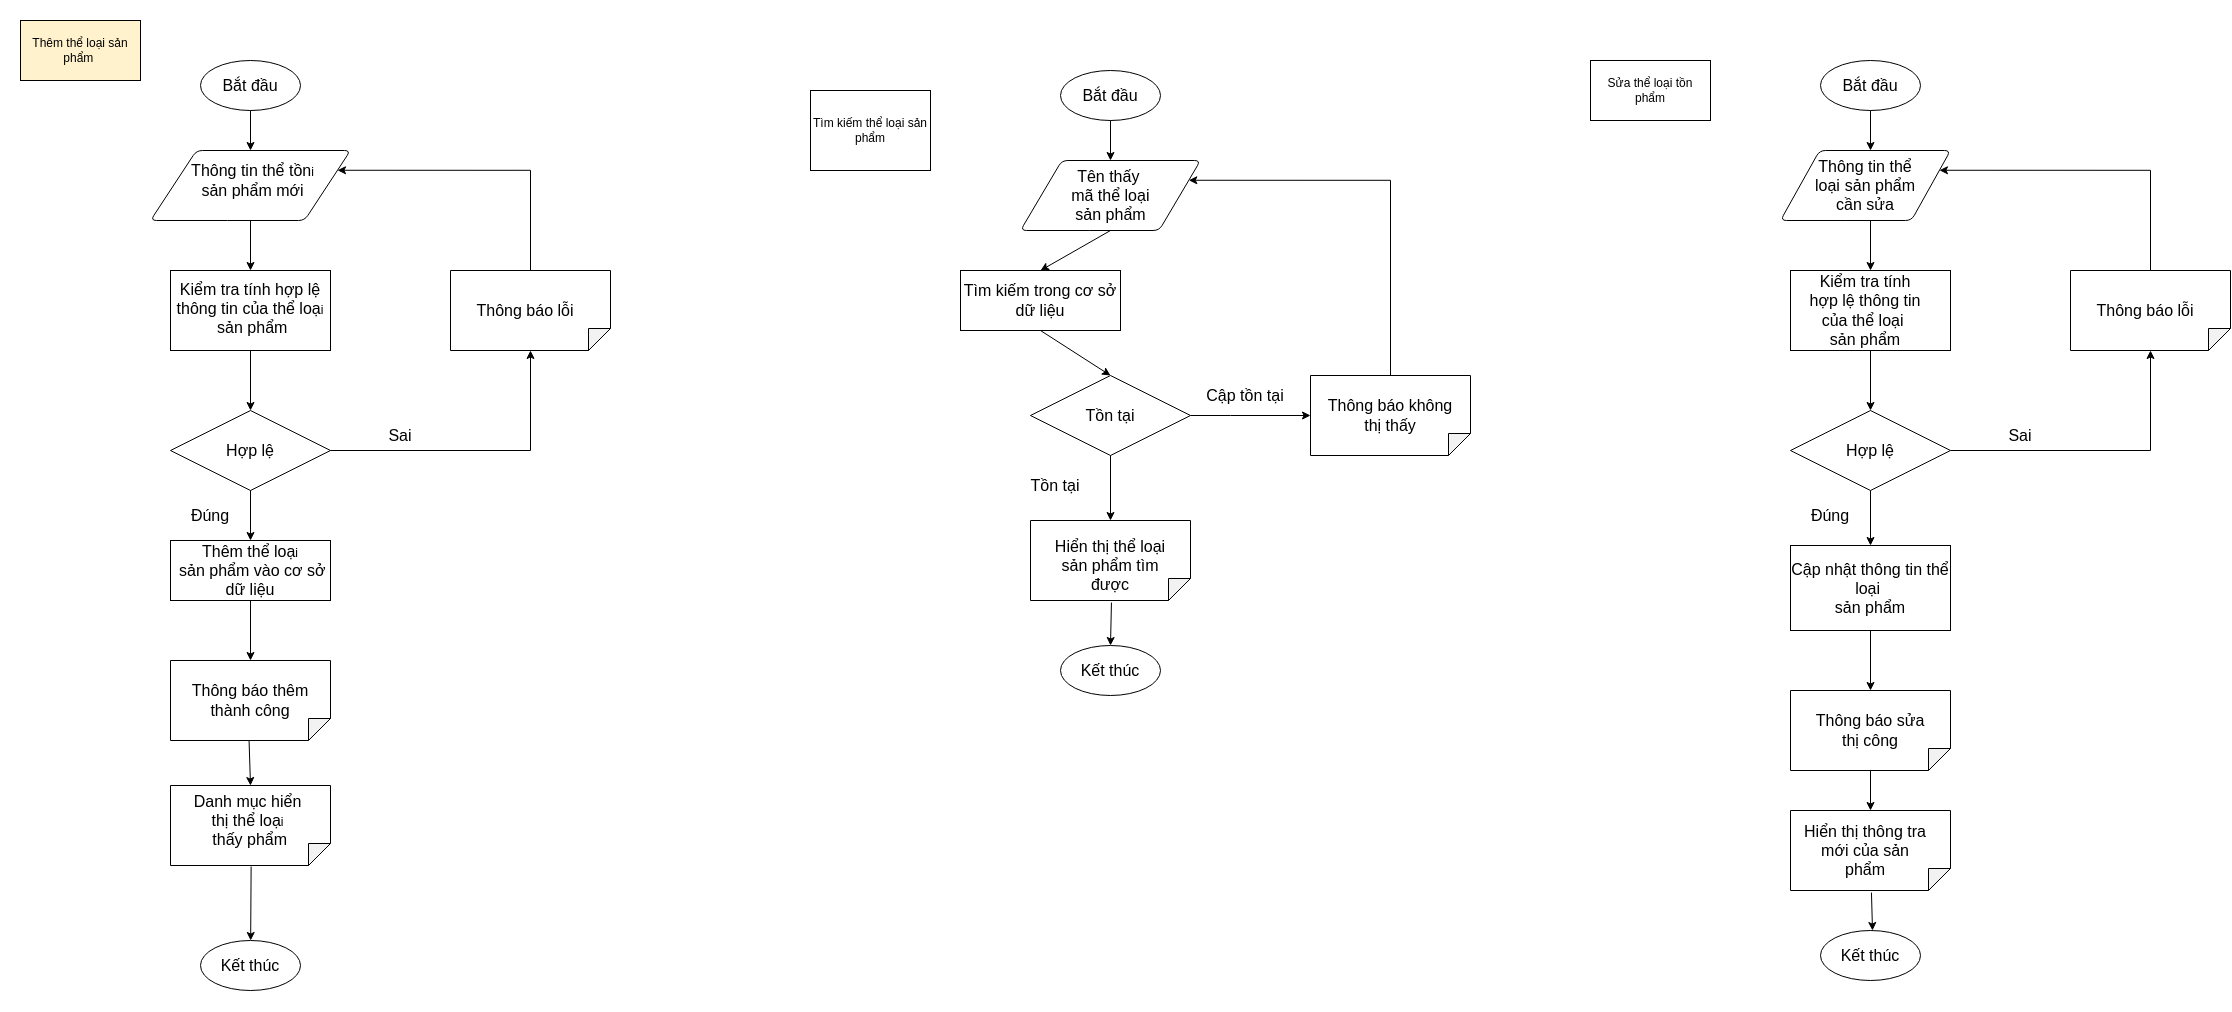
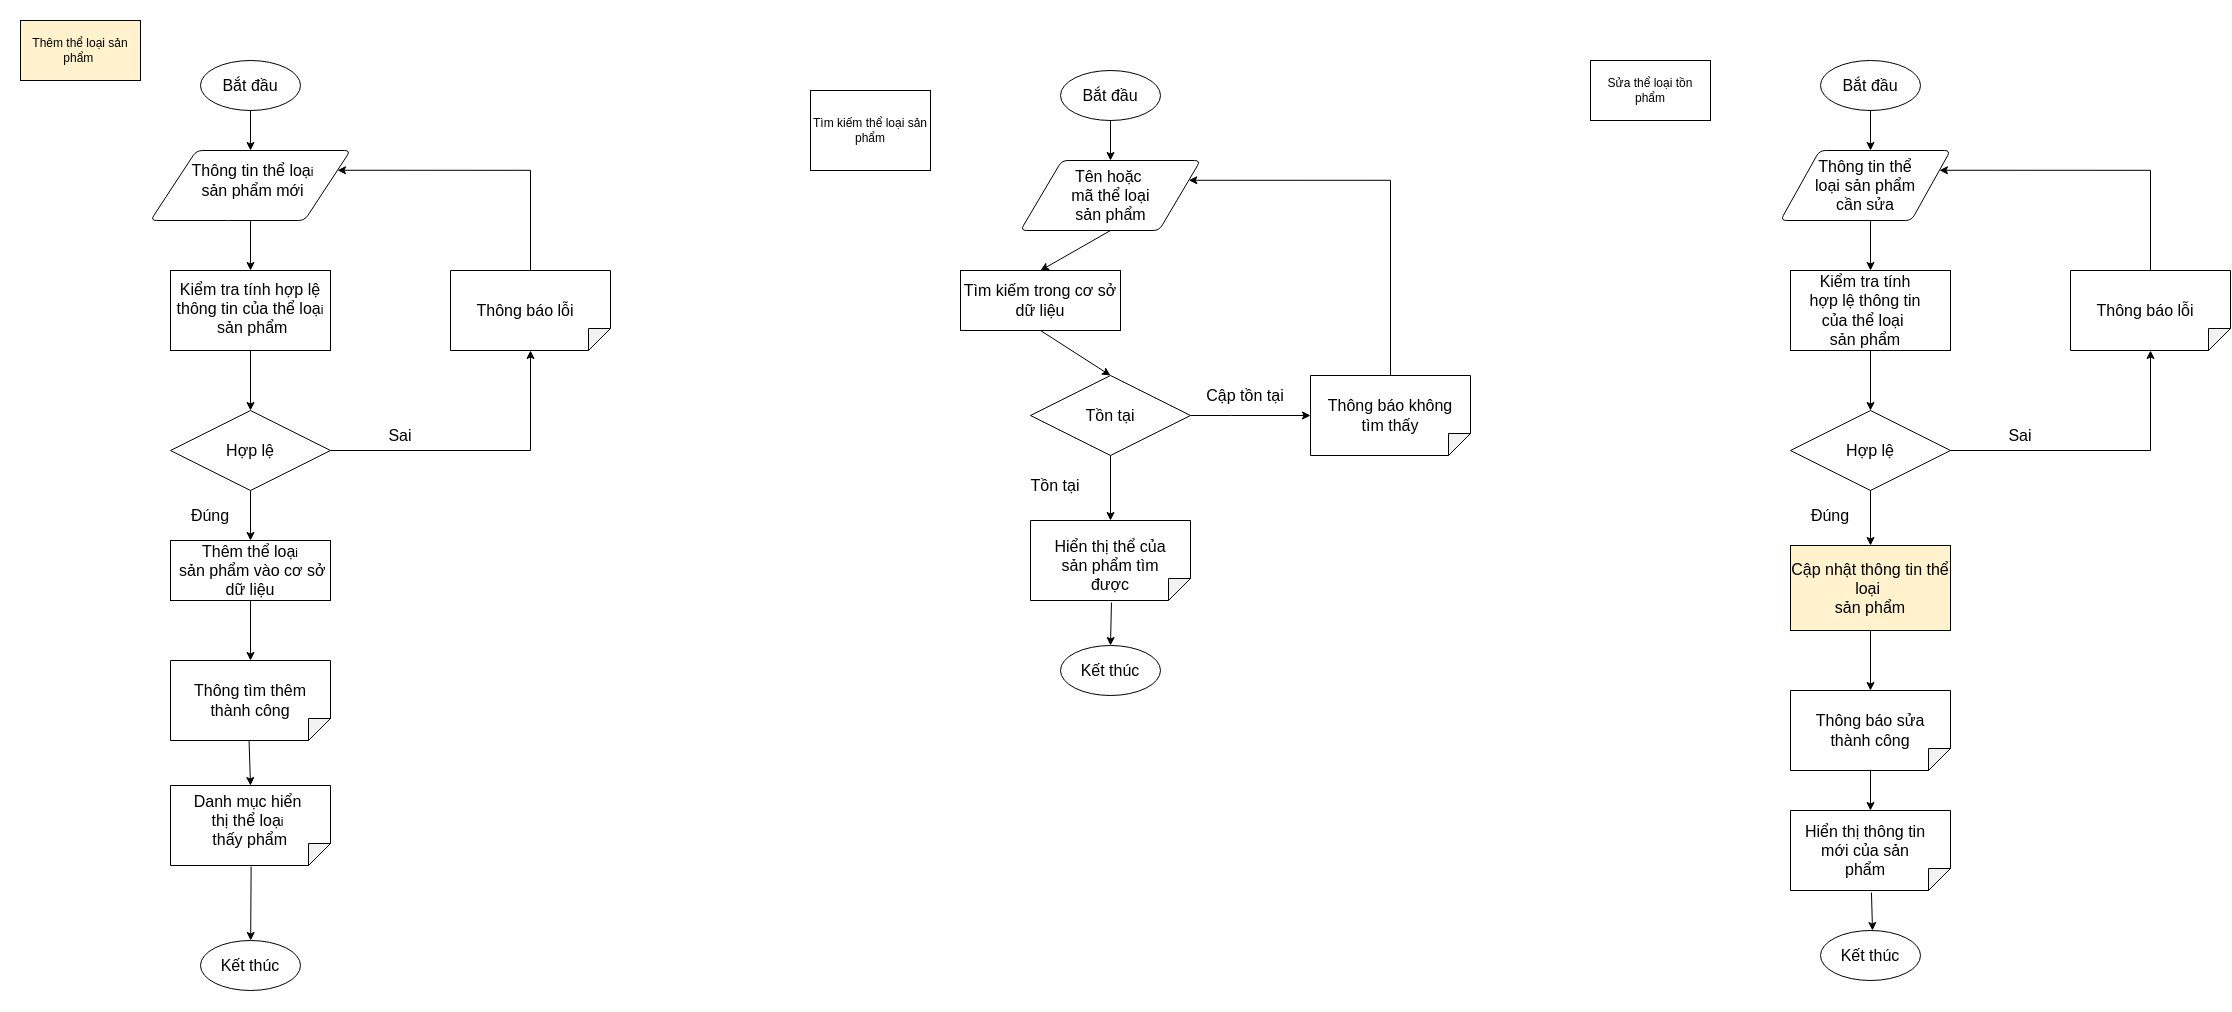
- <mxCell id="9" value="Thông tin&amp;nbsp;&lt;font style=&quot;font-size: 16px&quot;&gt;thể tồn&lt;/font&gt;&lt;span style=&quot;font-size: 12px&quot;&gt;i&lt;/span&gt;&lt;br&gt;sản phẩm mới" style="text;html=1;strokeColor=none;fillColor=none;align=center;verticalAlign=middle;whiteSpace=wrap;rounded=0;fontSize=16;fontStyle=0;strokeWidth=1;" vertex="1" parent="1"><mxGeometry x="185" y="150" width="135" height="60" as="geometry" /></mxCell>
+ <mxCell id="9" value="Thông tin&amp;nbsp;&lt;font style=&quot;font-size: 16px&quot;&gt;thể loạ&lt;/font&gt;&lt;span style=&quot;font-size: 12px&quot;&gt;i&lt;/span&gt;&lt;br&gt;sản phẩm mới" style="text;html=1;strokeColor=none;fillColor=none;align=center;verticalAlign=middle;whiteSpace=wrap;rounded=0;fontSize=16;fontStyle=0;strokeWidth=1;" vertex="1" parent="1"><mxGeometry x="185" y="150" width="135" height="60" as="geometry" /></mxCell>
- <mxCell id="36" value="Tên thấy&amp;nbsp;&lt;br&gt;&amp;nbsp;mã&lt;font style=&quot;font-size: 16px&quot;&gt;&lt;span lang=&quot;VI&quot; style=&quot;line-height: 107%&quot;&gt;&amp;nbsp;thể loại&lt;/span&gt;&lt;/font&gt;&lt;span style=&quot;font-size: 13pt ; line-height: 107%&quot;&gt;&amp;nbsp;&lt;/span&gt;&lt;br&gt;sản phẩm" style="text;html=1;strokeColor=none;fillColor=none;align=center;verticalAlign=middle;whiteSpace=wrap;rounded=0;fontSize=16;fontStyle=0;strokeWidth=1;" vertex="1" parent="1"><mxGeometry x="1052.5" y="170" width="115" height="50" as="geometry" /></mxCell>
+ <mxCell id="36" value="Tên hoặc&amp;nbsp;&lt;br&gt;&amp;nbsp;mã&lt;font style=&quot;font-size: 16px&quot;&gt;&lt;span lang=&quot;VI&quot; style=&quot;line-height: 107%&quot;&gt;&amp;nbsp;thể loại&lt;/span&gt;&lt;/font&gt;&lt;span style=&quot;font-size: 13pt ; line-height: 107%&quot;&gt;&amp;nbsp;&lt;/span&gt;&lt;br&gt;sản phẩm" style="text;html=1;strokeColor=none;fillColor=none;align=center;verticalAlign=middle;whiteSpace=wrap;rounded=0;fontSize=16;fontStyle=0;strokeWidth=1;" vertex="1" parent="1"><mxGeometry x="1052.5" y="170" width="115" height="50" as="geometry" /></mxCell>
- <mxCell id="47" value="Thông báo không thị thấy" style="text;html=1;strokeColor=none;fillColor=none;align=center;verticalAlign=middle;whiteSpace=wrap;rounded=0;fontSize=16;fontStyle=0;strokeWidth=1;" vertex="1" parent="1"><mxGeometry x="1325" y="400" width="130" height="30" as="geometry" /></mxCell>
+ <mxCell id="47" value="Thông báo không tìm thấy" style="text;html=1;strokeColor=none;fillColor=none;align=center;verticalAlign=middle;whiteSpace=wrap;rounded=0;fontSize=16;fontStyle=0;strokeWidth=1;" vertex="1" parent="1"><mxGeometry x="1325" y="400" width="130" height="30" as="geometry" /></mxCell>
- <mxCell id="42" value="Hiển thị thể loại&lt;br&gt;sản phẩm tìm được" style="text;html=1;strokeColor=none;fillColor=none;align=center;verticalAlign=middle;whiteSpace=wrap;rounded=0;fontSize=16;fontStyle=0;strokeWidth=1;" vertex="1" parent="1"><mxGeometry x="1045" y="550" width="130" height="30" as="geometry" /></mxCell>
+ <mxCell id="42" value="Hiển thị thể của&lt;br&gt;sản phẩm tìm được" style="text;html=1;strokeColor=none;fillColor=none;align=center;verticalAlign=middle;whiteSpace=wrap;rounded=0;fontSize=16;fontStyle=0;strokeWidth=1;" vertex="1" parent="1"><mxGeometry x="1045" y="550" width="130" height="30" as="geometry" /></mxCell>
- <mxCell id="78" value="Cập nhật thông tin&amp;nbsp;&lt;span lang=&quot;VI&quot; style=&quot;line-height: 17.12px&quot;&gt;thể loại&lt;/span&gt;&lt;span style=&quot;font-size: 13pt ; line-height: 18.547px&quot;&gt;&amp;nbsp;&lt;/span&gt;&lt;br&gt;sản phẩm" style="rounded=0;whiteSpace=wrap;html=1;fontSize=16;" vertex="1" parent="1"><mxGeometry x="1790" y="545" width="160" height="85" as="geometry" /></mxCell>
+ <mxCell id="78" value="Cập nhật thông tin&amp;nbsp;&lt;span lang=&quot;VI&quot; style=&quot;line-height: 17.12px&quot;&gt;thể loại&lt;/span&gt;&lt;span style=&quot;font-size: 13pt ; line-height: 18.547px&quot;&gt;&amp;nbsp;&lt;/span&gt;&lt;br&gt;sản phẩm" style="rounded=0;whiteSpace=wrap;html=1;fontSize=16;fillColor=#fff2cc;" vertex="1" parent="1"><mxGeometry x="1790" y="545" width="160" height="85" as="geometry" /></mxCell>
- <mxCell id="28" value="&lt;span style=&quot;font-size: 16px ; background-color: rgb(255 , 255 , 255)&quot;&gt;Thông báo thêm thành công&lt;/span&gt;" style="text;html=1;strokeColor=none;fillColor=none;align=center;verticalAlign=middle;whiteSpace=wrap;rounded=0;" vertex="1" parent="1"><mxGeometry x="190" y="685" width="120" height="30" as="geometry" /></mxCell>
+ <mxCell id="28" value="&lt;span style=&quot;font-size: 16px ; background-color: rgb(255 , 255 , 255)&quot;&gt;Thông tìm thêm thành công&lt;/span&gt;" style="text;html=1;strokeColor=none;fillColor=none;align=center;verticalAlign=middle;whiteSpace=wrap;rounded=0;" vertex="1" parent="1"><mxGeometry x="190" y="685" width="120" height="30" as="geometry" /></mxCell>
- <mxCell id="76" value="&lt;span style=&quot;font-size: 16px ; background-color: rgb(255 , 255 , 255)&quot;&gt;Thông báo sửa thị công&lt;/span&gt;" style="text;html=1;strokeColor=none;fillColor=none;align=center;verticalAlign=middle;whiteSpace=wrap;rounded=0;" vertex="1" parent="1"><mxGeometry x="1810" y="715" width="120" height="30" as="geometry" /></mxCell>
+ <mxCell id="76" value="&lt;span style=&quot;font-size: 16px ; background-color: rgb(255 , 255 , 255)&quot;&gt;Thông báo sửa thành công&lt;/span&gt;" style="text;html=1;strokeColor=none;fillColor=none;align=center;verticalAlign=middle;whiteSpace=wrap;rounded=0;" vertex="1" parent="1"><mxGeometry x="1810" y="715" width="120" height="30" as="geometry" /></mxCell>
- <mxCell id="67" value="Hiển thị thông tra mới của sản phẩm" style="text;html=1;strokeColor=none;fillColor=none;align=center;verticalAlign=middle;whiteSpace=wrap;rounded=0;fontSize=16;fontStyle=0;strokeWidth=1;" vertex="1" parent="1"><mxGeometry x="1800" y="835" width="130" height="30" as="geometry" /></mxCell>
+ <mxCell id="67" value="Hiển thị thông tin mới của sản phẩm" style="text;html=1;strokeColor=none;fillColor=none;align=center;verticalAlign=middle;whiteSpace=wrap;rounded=0;fontSize=16;fontStyle=0;strokeWidth=1;" vertex="1" parent="1"><mxGeometry x="1800" y="835" width="130" height="30" as="geometry" /></mxCell>
